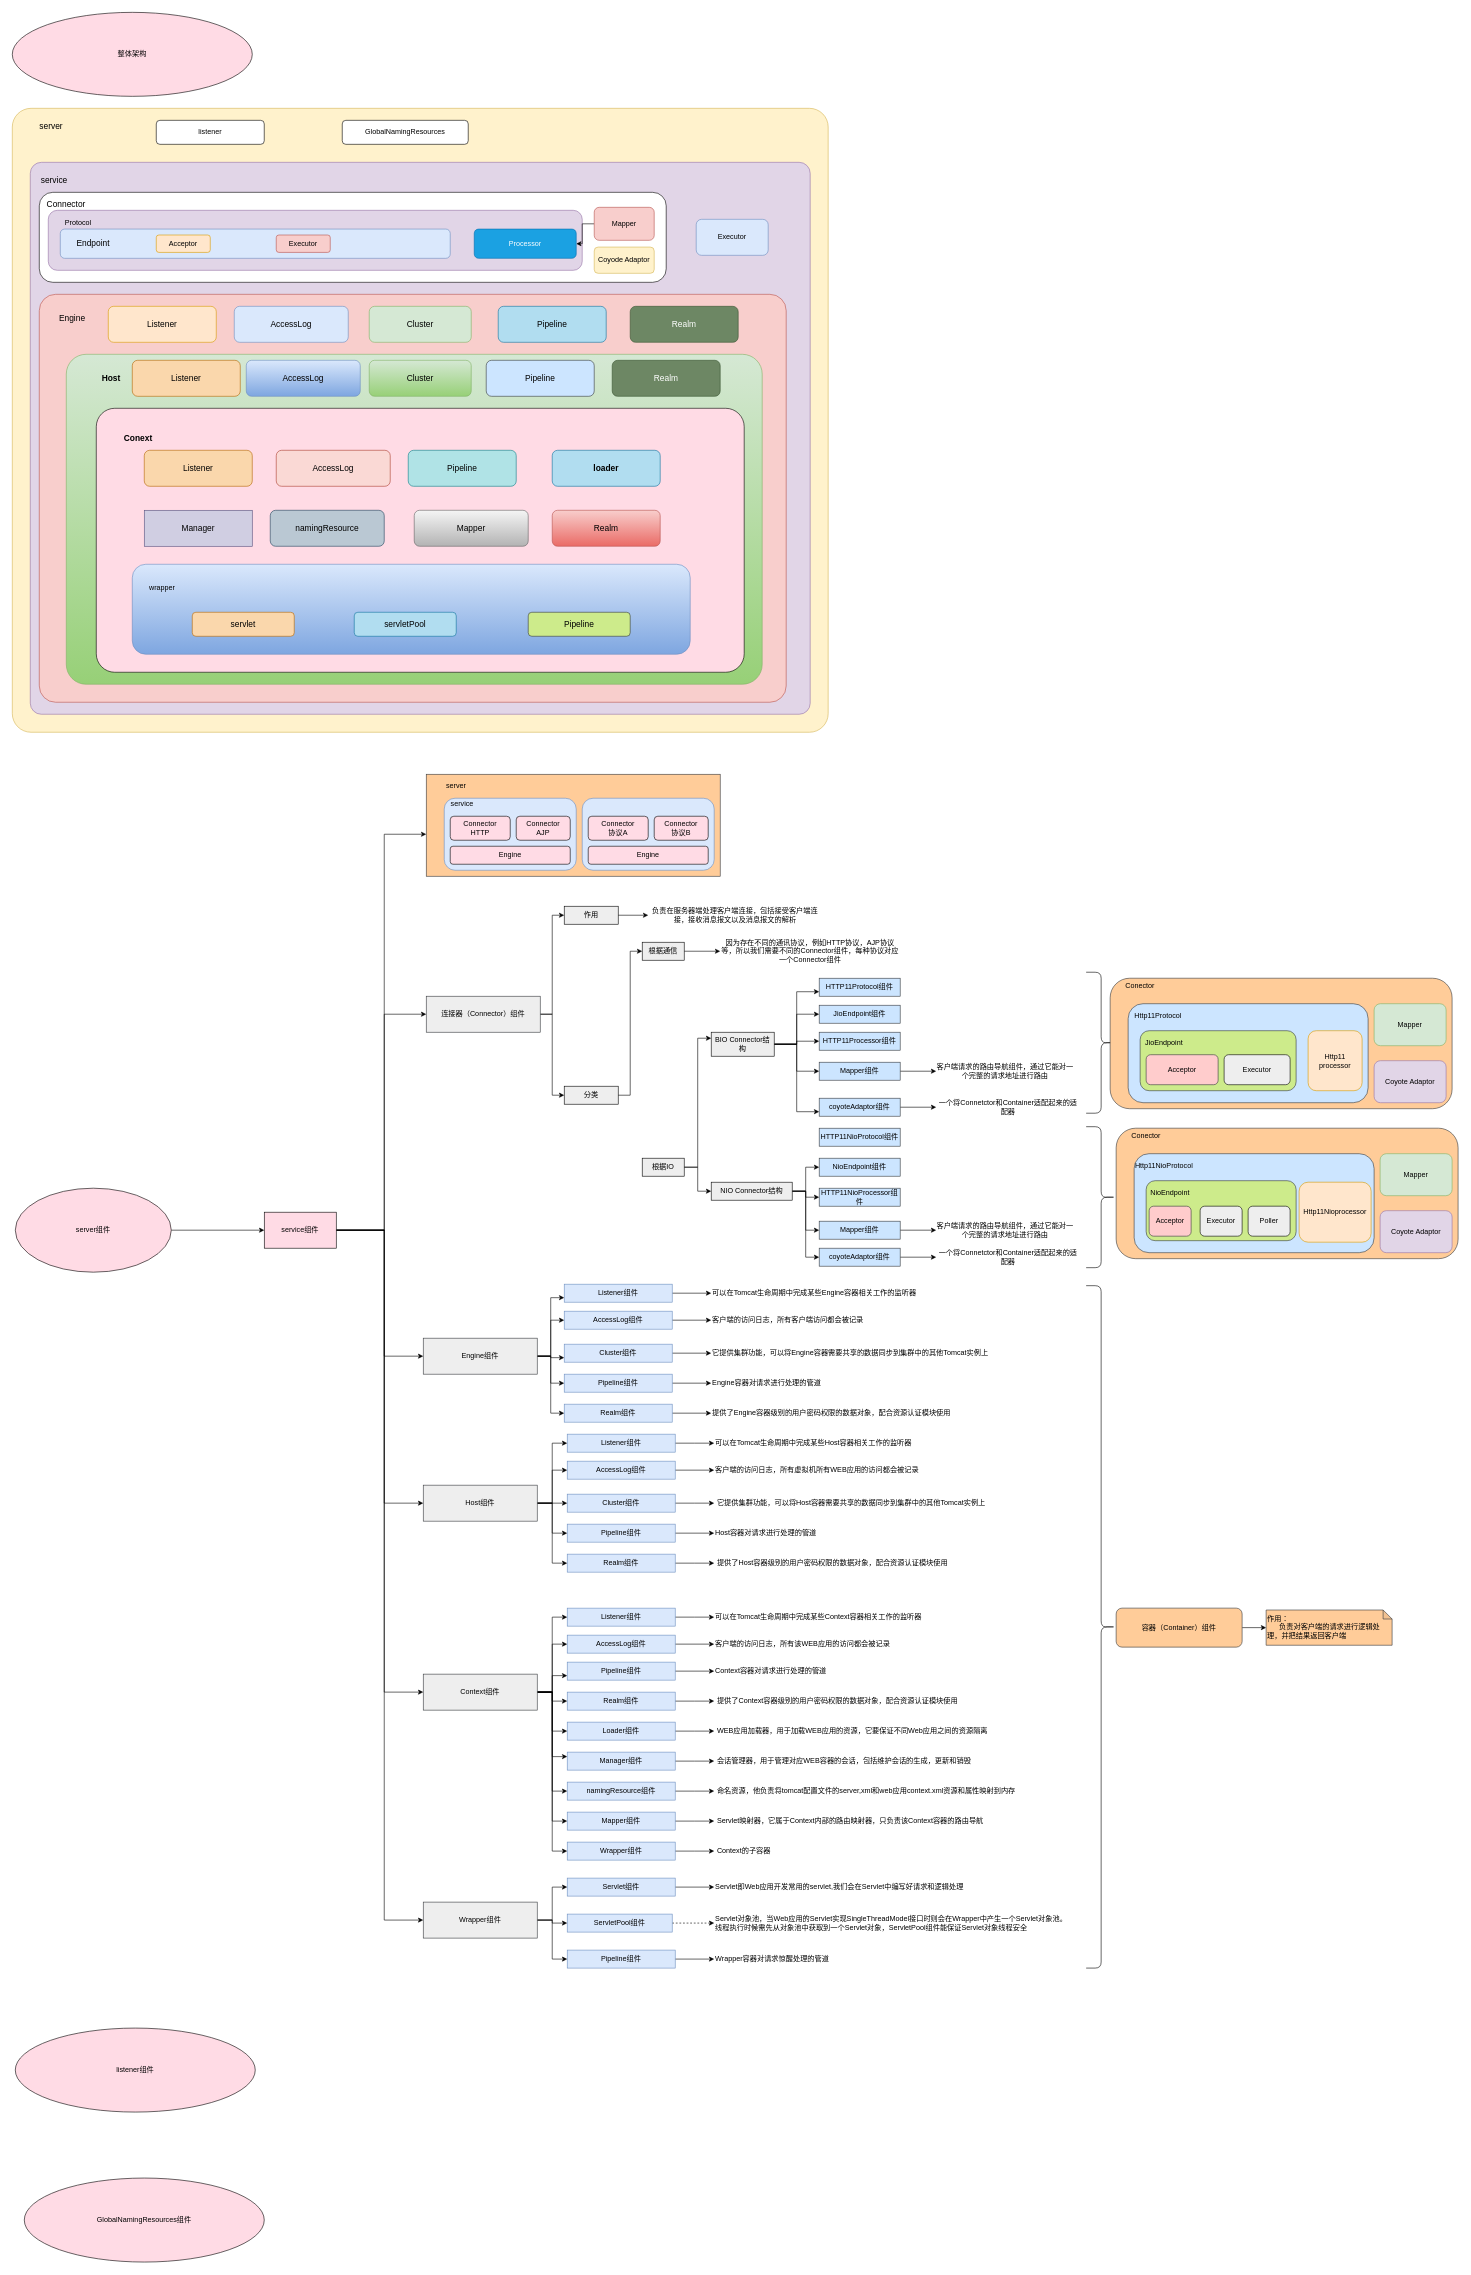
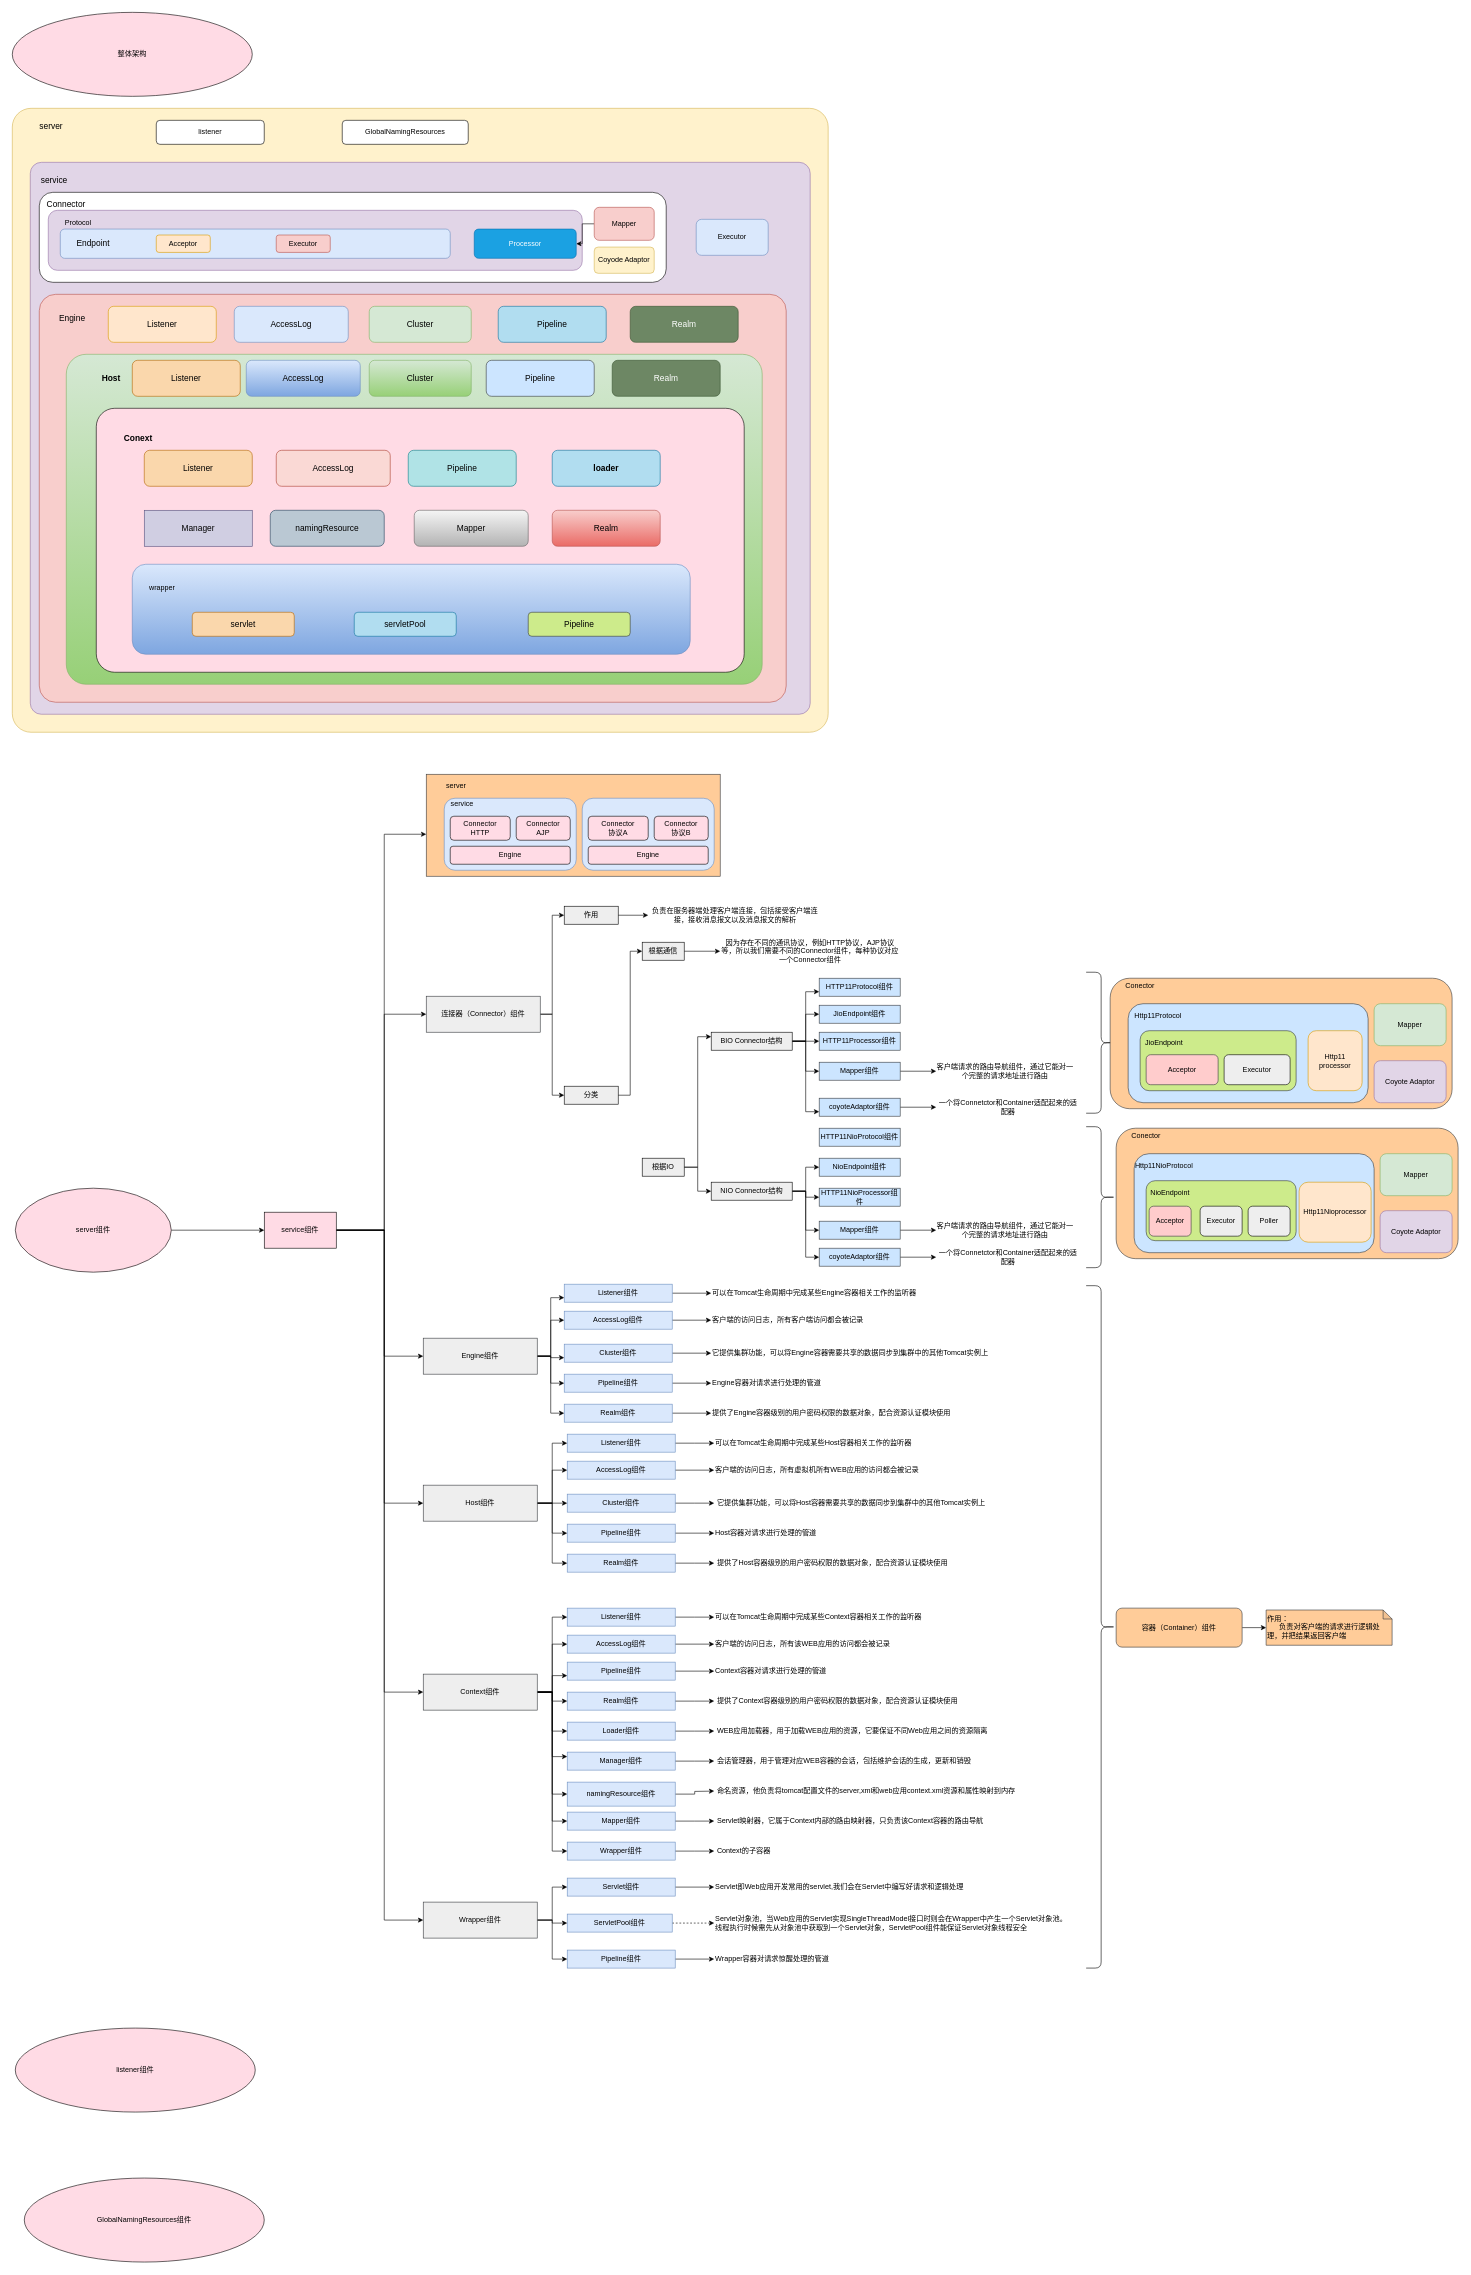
- <mxCell id="97" value="BIO Connector结构" style="rounded=0;whiteSpace=wrap;html=1;gradientColor=none;fillColor=#EEEEEE;" vertex="1" parent="1"><mxGeometry x="1185" y="1720" width="105" height="40" as="geometry" /></mxCell>
+ <mxCell id="97" value="BIO Connector结构" style="rounded=0;whiteSpace=wrap;html=1;gradientColor=none;fillColor=#EEEEEE;" vertex="1" parent="1"><mxGeometry x="1185" y="1720" width="135" height="30" as="geometry" /></mxCell>
- <mxCell id="216" value="namingResource组件" style="rounded=0;whiteSpace=wrap;html=1;fillColor=#dae8fc;strokeColor=#6c8ebf;" vertex="1" parent="1"><mxGeometry x="945" y="2970" width="180" height="30" as="geometry" /></mxCell>
+ <mxCell id="216" value="namingResource组件" style="rounded=0;whiteSpace=wrap;html=1;fillColor=#dae8fc;strokeColor=#6c8ebf;" vertex="1" parent="1"><mxGeometry x="945" y="2970" width="180" height="40" as="geometry" /></mxCell>
